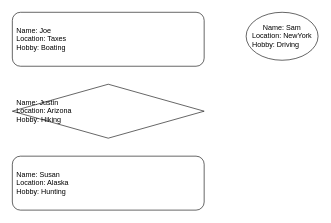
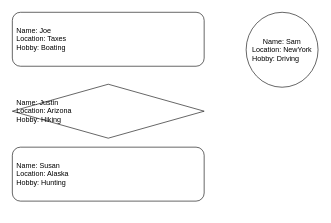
- <mxCell id="5" value="&lt;span style=&quot;text-align: left;&quot;&gt;Name: Sam&lt;/span&gt;&lt;br style=&quot;border-color: var(--border-color); text-align: left;&quot;&gt;&lt;span style=&quot;text-align: left;&quot;&gt;Location: NewYork&lt;/span&gt;&lt;br style=&quot;border-color: var(--border-color); text-align: left;&quot;&gt;&lt;div style=&quot;border-color: var(--border-color); text-align: left;&quot;&gt;&lt;span style=&quot;border-color: var(--border-color); background-color: initial;&quot;&gt;Hobby: Driving&lt;/span&gt;&lt;/div&gt;" style="ellipse;whiteSpace=wrap;html=1;" parent="1" vertex="1"><mxGeometry x="410" y="20" width="120" height="80" as="geometry" /></mxCell>
+ <mxCell id="5" value="&lt;span style=&quot;text-align: left;&quot;&gt;Name: Sam&lt;/span&gt;&lt;br style=&quot;border-color: var(--border-color); text-align: left;&quot;&gt;&lt;span style=&quot;text-align: left;&quot;&gt;Location: NewYork&lt;/span&gt;&lt;br style=&quot;border-color: var(--border-color); text-align: left;&quot;&gt;&lt;div style=&quot;border-color: var(--border-color); text-align: left;&quot;&gt;&lt;span style=&quot;border-color: var(--border-color); background-color: initial;&quot;&gt;Hobby: Driving&lt;/span&gt;&lt;/div&gt;" style="ellipse;whiteSpace=wrap;html=1;" parent="1" vertex="1"><mxGeometry x="410" y="20" width="120" height="125" as="geometry" /></mxCell>
- <mxCell id="4" value="Name: Susan&lt;br&gt;Location: Alaska&lt;br&gt;&lt;div style=&quot;&quot;&gt;&lt;span style=&quot;background-color: initial;&quot;&gt;Hobby: Hunting&lt;/span&gt;&lt;/div&gt;" style="rounded=1;whiteSpace=wrap;html=1;align=left;spacingLeft=5;" parent="1" vertex="1"><mxGeometry x="20" y="260" width="320" height="90" as="geometry" /></mxCell>
+ <mxCell id="4" value="Name: Susan&lt;br&gt;Location: Alaska&lt;br&gt;&lt;div style=&quot;&quot;&gt;&lt;span style=&quot;background-color: initial;&quot;&gt;Hobby: Hunting&lt;/span&gt;&lt;/div&gt;" style="rounded=1;whiteSpace=wrap;html=1;align=left;spacingLeft=5;" parent="1" vertex="1"><mxGeometry x="20" y="245" width="320" height="90" as="geometry" /></mxCell>
